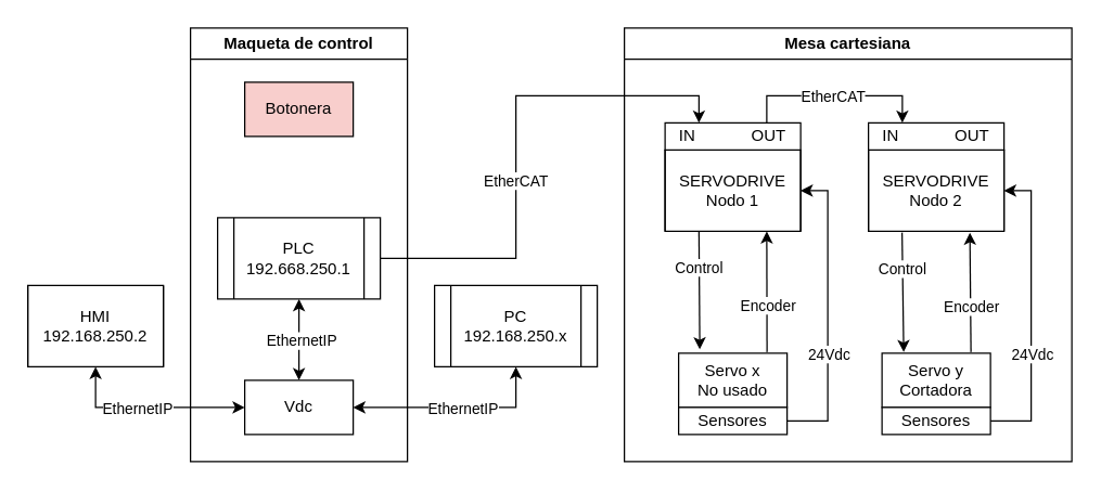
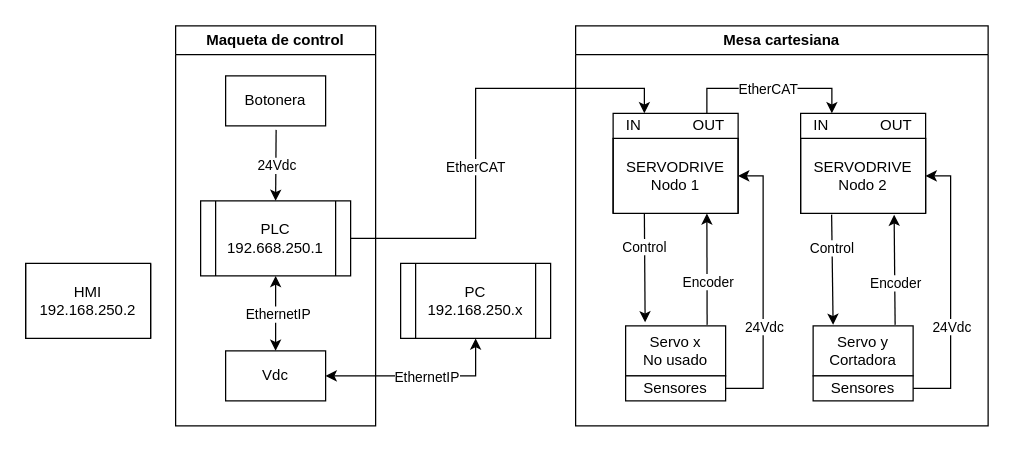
- <mxCell id="4" value="Botonera" style="rounded=0;whiteSpace=wrap;html=1;fillColor=#f8cecc;" vertex="1" parent="2"><mxGeometry x="40" y="40" width="80" height="40" as="geometry" /></mxCell>
+ <mxCell id="4" value="Botonera" style="rounded=0;whiteSpace=wrap;html=1;" vertex="1" parent="2"><mxGeometry x="40" y="40" width="80" height="40" as="geometry" /></mxCell>
+ <mxCell id="6" value="" style="endArrow=classic;html=1;rounded=0;exitX=0.505;exitY=1.08;exitDx=0;exitDy=0;exitPerimeter=0;entryX=0.5;entryY=0;entryDx=0;entryDy=0;" edge="1" parent="2" source="4" target="3"><mxGeometry relative="1" as="geometry"><mxPoint x="50" y="110" as="sourcePoint" /><mxPoint x="150" y="110" as="targetPoint" /></mxGeometry></mxCell>
+ <mxCell id="7" value="24Vdc" style="edgeLabel;resizable=0;html=1;align=center;verticalAlign=middle;" connectable="0" vertex="1" parent="6"><mxGeometry relative="1" as="geometry" /></mxCell>
- <mxCell id="12" value="" style="endArrow=classic;startArrow=classic;html=1;rounded=0;entryX=0;entryY=0.5;entryDx=0;entryDy=0;exitX=0.5;exitY=1;exitDx=0;exitDy=0;" edge="1" parent="1" source="11" target="5"><mxGeometry width="50" height="50" relative="1" as="geometry"><mxPoint x="20" y="260" as="sourcePoint" /><mxPoint x="70" y="260" as="targetPoint" /><Array as="points"><mxPoint x="70" y="300" /></Array></mxGeometry></mxCell>
- <mxCell id="13" value="EthernetIP" style="edgeLabel;html=1;align=center;verticalAlign=middle;resizable=0;points=[];" vertex="1" connectable="0" parent="12"><mxGeometry x="-0.084" y="-2" relative="1" as="geometry"><mxPoint x="-4" y="-2" as="offset" /></mxGeometry></mxCell>
